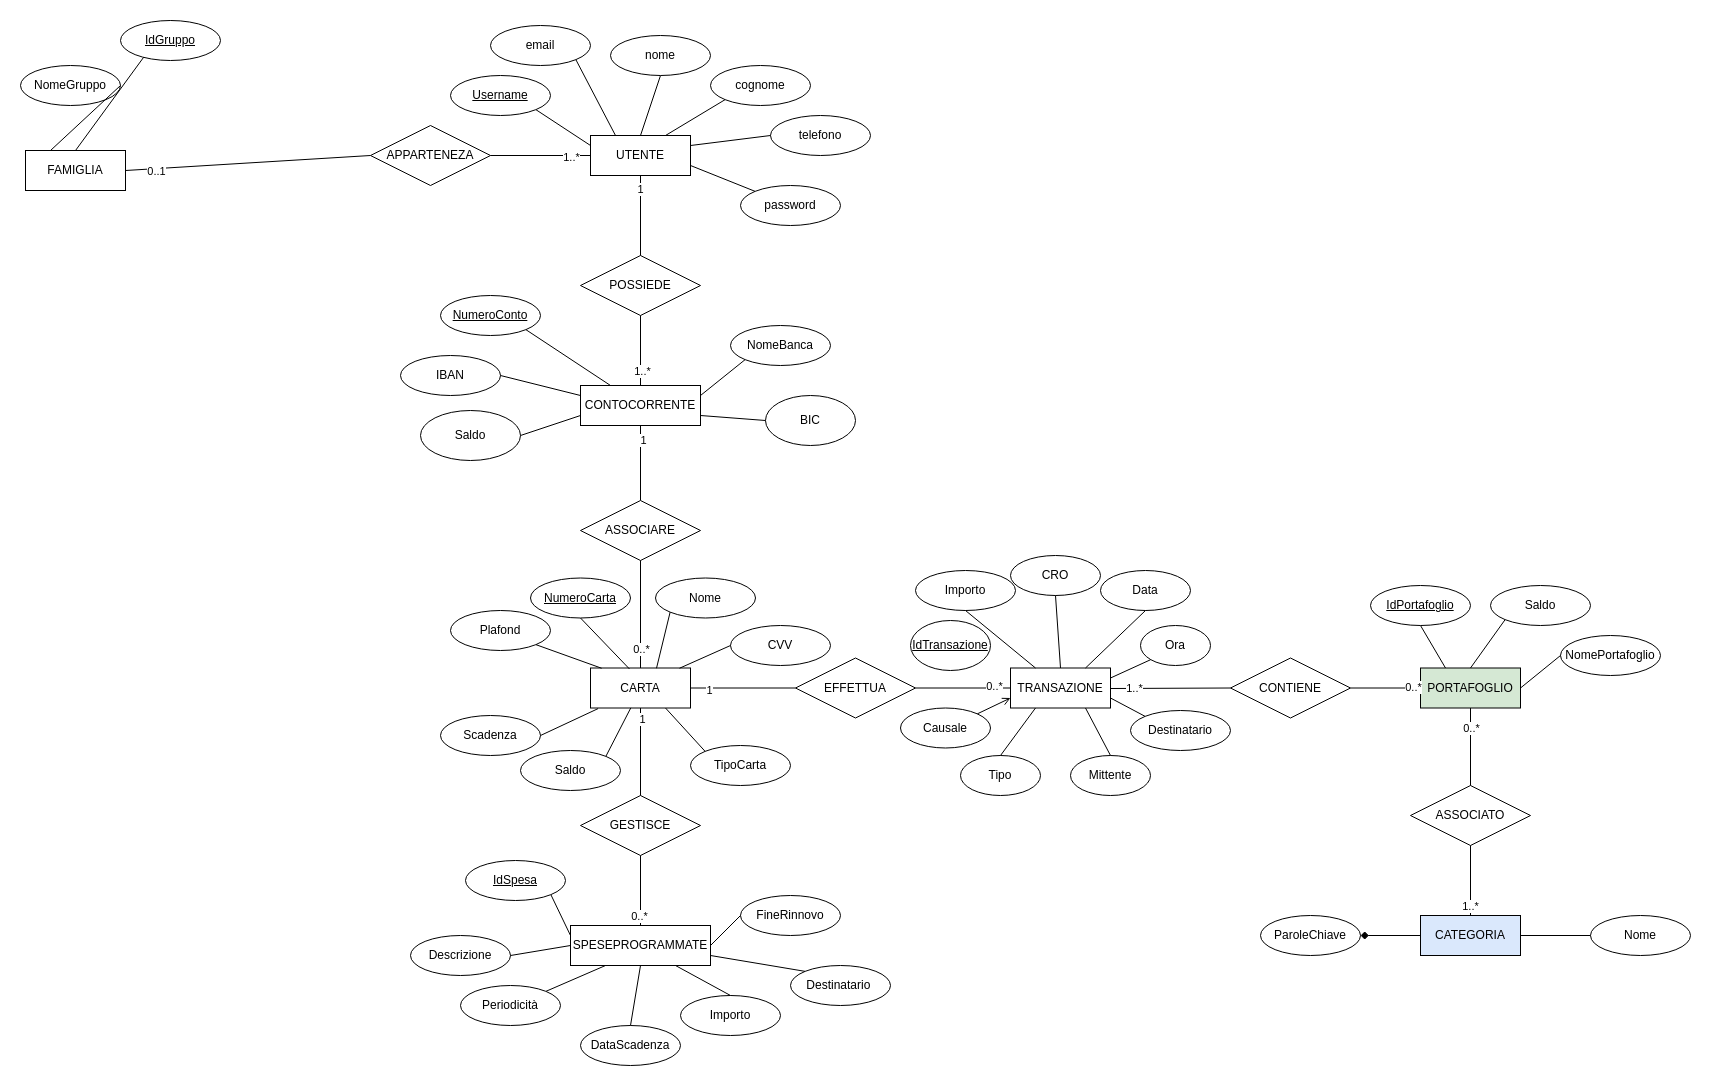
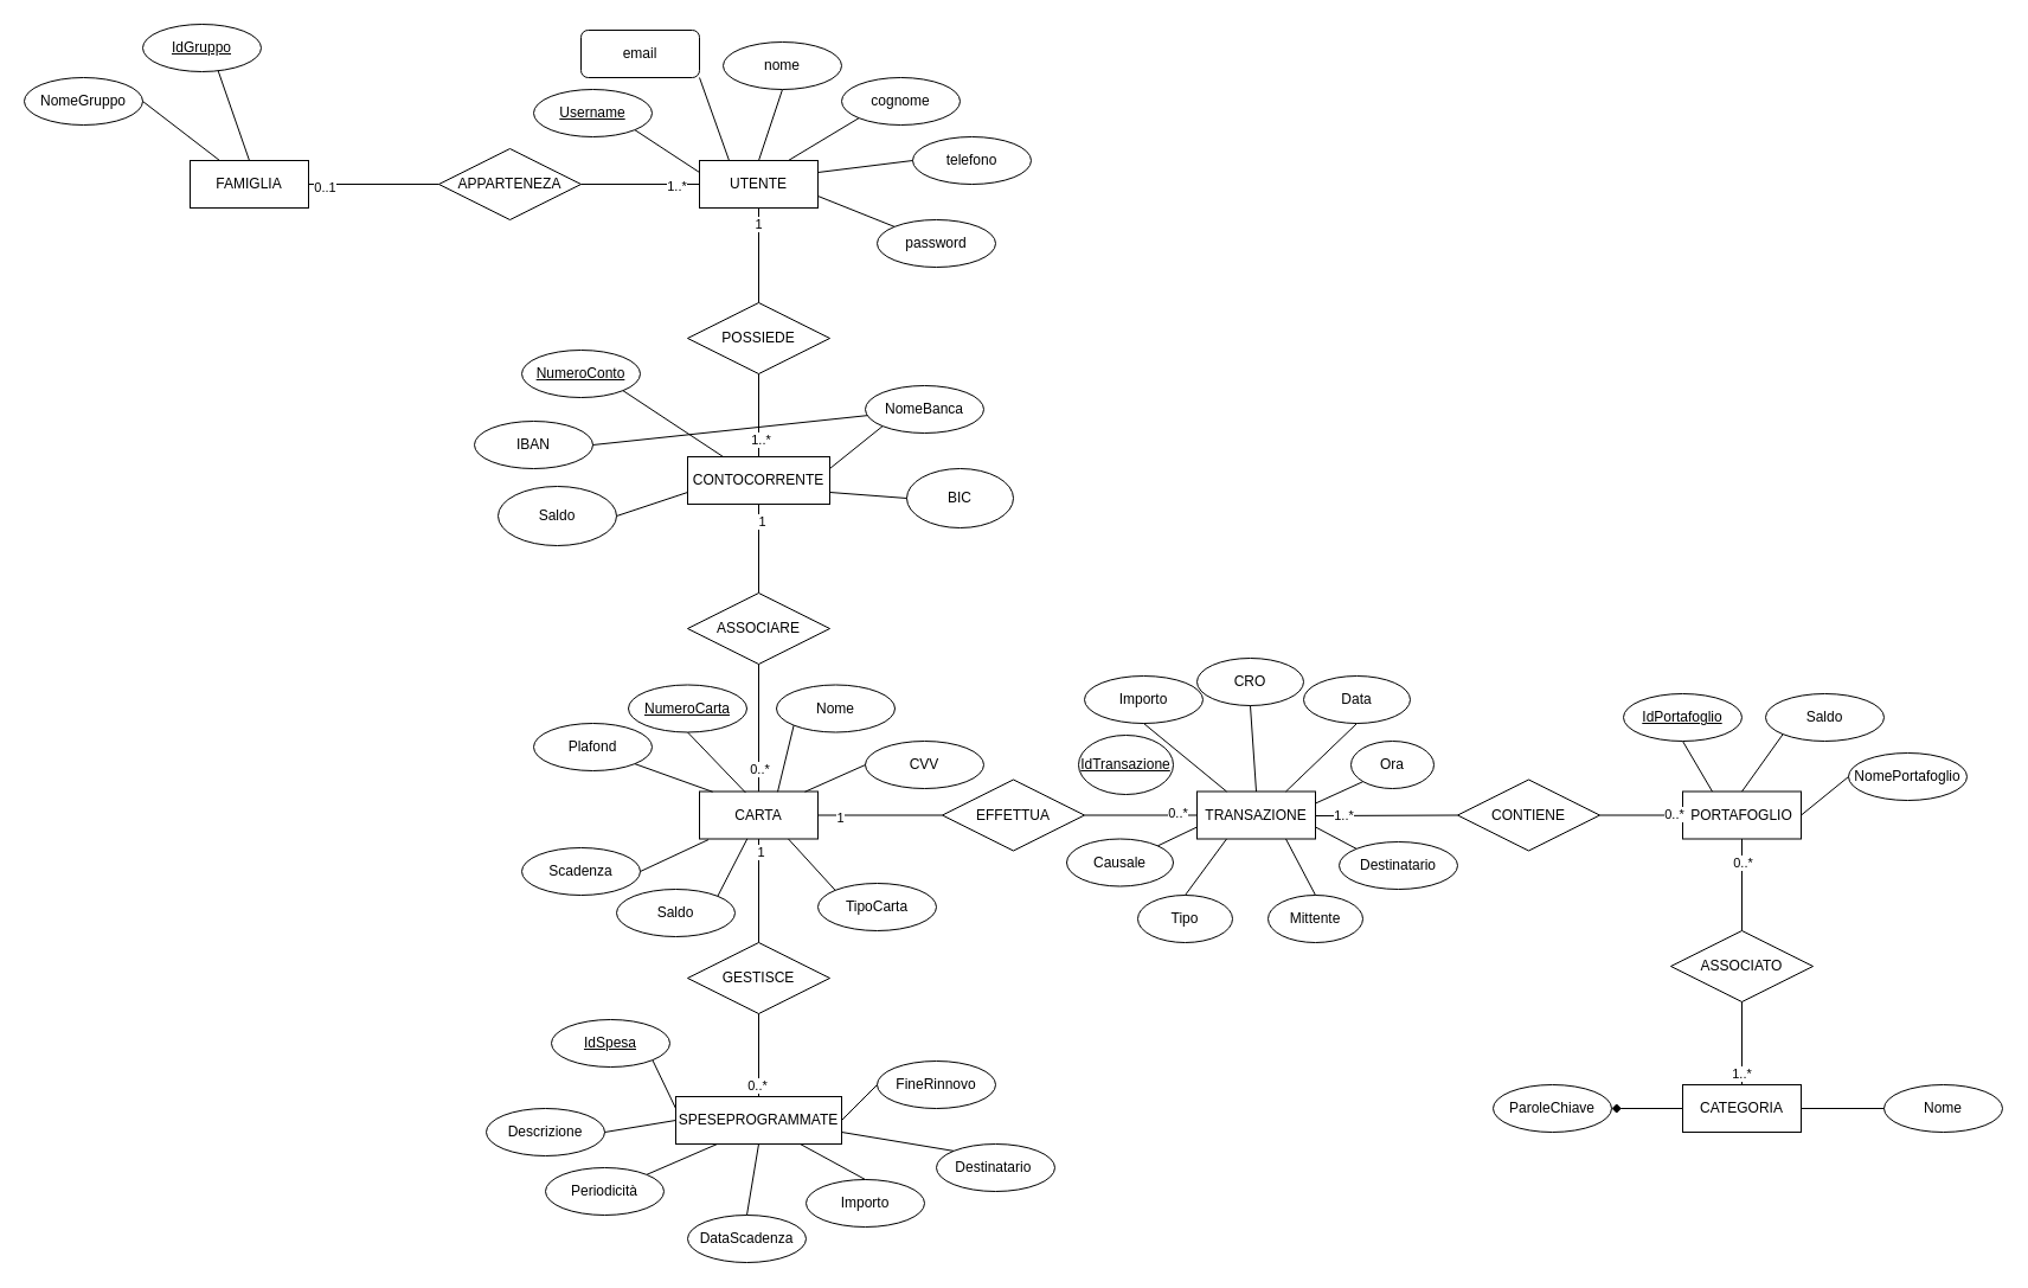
- <mxCell id="10" value="email" style="ellipse;whiteSpace=wrap;html=1;align=center;" parent="1" vertex="1"><mxGeometry x="490" y="25" width="100" height="40" as="geometry" /></mxCell>
+ <mxCell id="10" value="email" style="whiteSpace=wrap;html=1;align=center;rounded=1;" parent="1" vertex="1"><mxGeometry x="490" y="25" width="100" height="40" as="geometry" /></mxCell>
- <mxCell id="28" value="FAMIGLIA" style="whiteSpace=wrap;html=1;align=center;" parent="1" vertex="1"><mxGeometry x="25" y="150" width="100" height="40" as="geometry" /></mxCell>
+ <mxCell id="28" value="FAMIGLIA" style="whiteSpace=wrap;html=1;align=center;" parent="1" vertex="1"><mxGeometry x="160" y="135" width="100" height="40" as="geometry" /></mxCell>
- <mxCell id="46" value="" style="endArrow=none;html=1;rounded=0;exitX=1;exitY=0.5;exitDx=0;exitDy=0;entryX=0;entryY=0.25;entryDx=0;entryDy=0;" parent="1" source="42" target="54" edge="1"><mxGeometry relative="1" as="geometry"><mxPoint x="150" y="705" as="sourcePoint" /><mxPoint x="354.645" y="690.858" as="targetPoint" /></mxGeometry></mxCell>
+ <mxCell id="46" value="" style="endArrow=none;html=1;rounded=0;exitX=1;exitY=0.5;exitDx=0;exitDy=0;" parent="1" source="42" target="44" edge="1"><mxGeometry relative="1" as="geometry"><mxPoint x="150" y="705" as="sourcePoint" /><mxPoint x="354.645" y="690.858" as="targetPoint" /></mxGeometry></mxCell>
- <mxCell id="92" value="PORTAFOGLIO" style="whiteSpace=wrap;html=1;align=center;fillColor=#d5e8d4;" parent="1" vertex="1"><mxGeometry x="1420" y="667.5" width="100" height="40" as="geometry" /></mxCell>
+ <mxCell id="92" value="PORTAFOGLIO" style="whiteSpace=wrap;html=1;align=center;" parent="1" vertex="1"><mxGeometry x="1420" y="667.5" width="100" height="40" as="geometry" /></mxCell>
- <mxCell id="117" value="" style="endArrow=open;html=1;rounded=0;exitX=1;exitY=0;exitDx=0;exitDy=0;entryX=0;entryY=0.75;entryDx=0;entryDy=0;" parent="1" source="113" target="32" edge="1"><mxGeometry relative="1" as="geometry"><mxPoint x="980" y="675" as="sourcePoint" /><mxPoint x="1140" y="675" as="targetPoint" /></mxGeometry></mxCell>
+ <mxCell id="117" value="" style="endArrow=none;html=1;rounded=0;exitX=1;exitY=0;exitDx=0;exitDy=0;entryX=0;entryY=0.75;entryDx=0;entryDy=0;" parent="1" source="113" target="32" edge="1"><mxGeometry relative="1" as="geometry"><mxPoint x="980" y="675" as="sourcePoint" /><mxPoint x="1140" y="675" as="targetPoint" /></mxGeometry></mxCell>
- <mxCell id="90" value="CATEGORIA" style="whiteSpace=wrap;html=1;align=center;fillColor=#dae8fc;" parent="1" vertex="1"><mxGeometry x="1420" y="915" width="100" height="40" as="geometry" /></mxCell>
+ <mxCell id="90" value="CATEGORIA" style="whiteSpace=wrap;html=1;align=center;" parent="1" vertex="1"><mxGeometry x="1420" y="915" width="100" height="40" as="geometry" /></mxCell>
